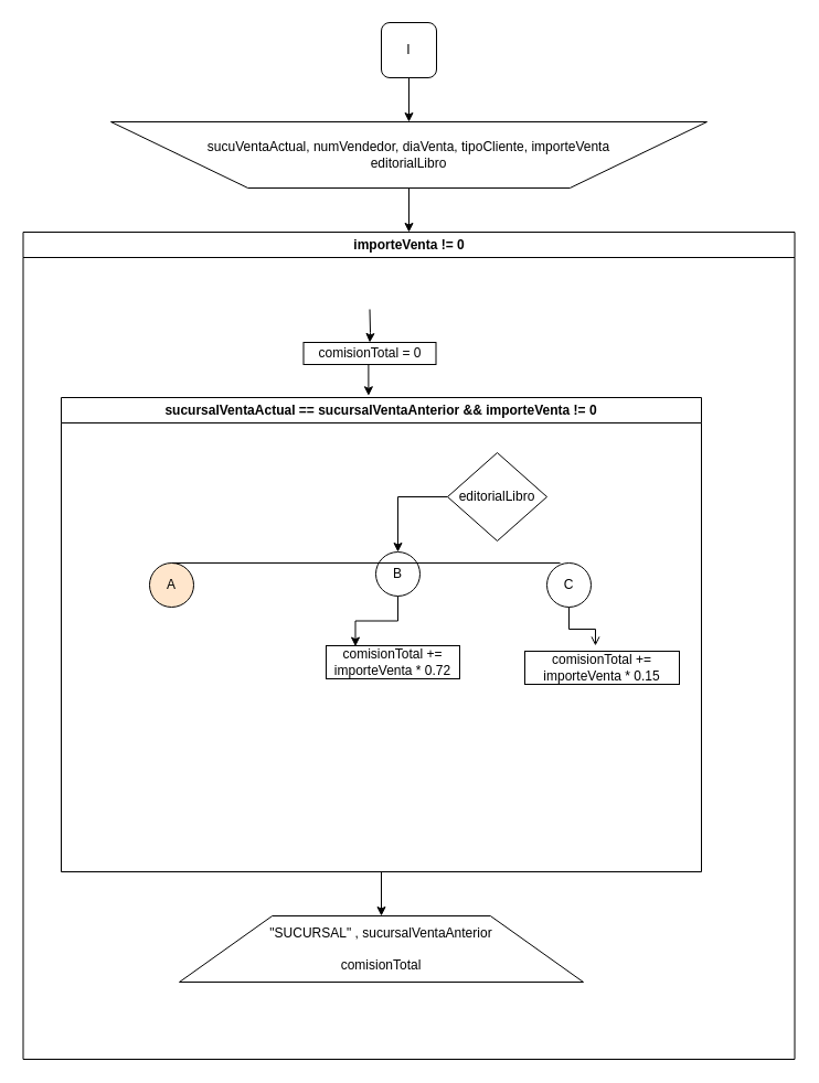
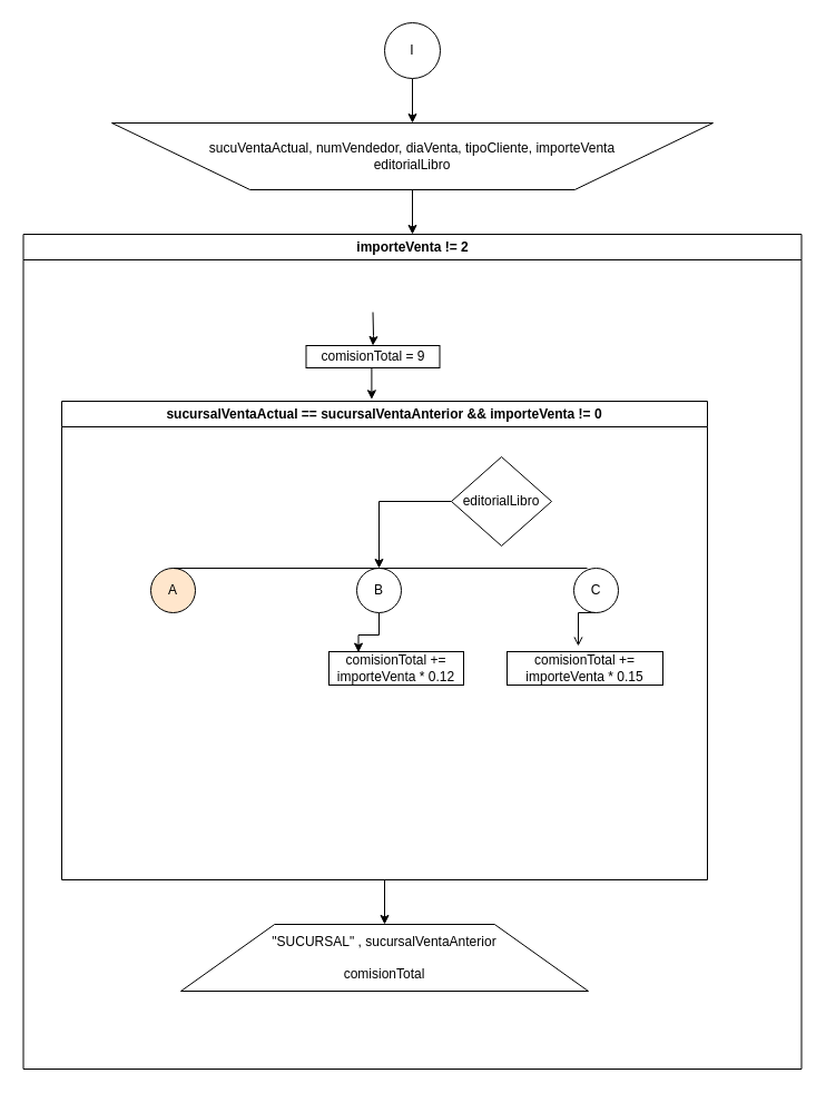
- <mxCell id="3" value="I" style="whiteSpace=wrap;html=1;aspect=fixed;rounded=1;" vertex="1" parent="1"><mxGeometry x="345" y="20" width="50" height="50" as="geometry" /></mxCell>
+ <mxCell id="3" value="I" style="ellipse;whiteSpace=wrap;html=1;aspect=fixed;" vertex="1" parent="1"><mxGeometry x="345" y="20" width="50" height="50" as="geometry" /></mxCell>
- <mxCell id="6" value="importeVenta != 0" style="swimlane;whiteSpace=wrap;html=1;" vertex="1" parent="1"><mxGeometry x="20.5" y="210" width="699" height="750" as="geometry" /></mxCell>
+ <mxCell id="6" value="importeVenta != 2" style="swimlane;whiteSpace=wrap;html=1;" vertex="1" parent="1"><mxGeometry x="20.5" y="210" width="699" height="750" as="geometry" /></mxCell>
- <mxCell id="9" value="comisionTotal = 0" style="rounded=0;whiteSpace=wrap;html=1;" vertex="1" parent="6"><mxGeometry x="254" y="100" width="120" height="20" as="geometry" /></mxCell>
+ <mxCell id="9" value="comisionTotal = 9" style="rounded=0;whiteSpace=wrap;html=1;" vertex="1" parent="6"><mxGeometry x="254" y="100" width="120" height="20" as="geometry" /></mxCell>
- <mxCell id="16" value="B" style="ellipse;whiteSpace=wrap;html=1;aspect=fixed;" vertex="1" parent="11"><mxGeometry x="285" y="140" width="40" height="40" as="geometry" /></mxCell>
+ <mxCell id="16" value="B" style="ellipse;whiteSpace=wrap;html=1;aspect=fixed;" vertex="1" parent="11"><mxGeometry x="265" y="150" width="40" height="40" as="geometry" /></mxCell>
- <mxCell id="18" value="C" style="ellipse;whiteSpace=wrap;html=1;aspect=fixed;" vertex="1" parent="11"><mxGeometry x="440" y="150" width="40" height="40" as="geometry" /></mxCell>
+ <mxCell id="18" value="C" style="ellipse;whiteSpace=wrap;html=1;aspect=fixed;" vertex="1" parent="11"><mxGeometry x="460" y="150" width="40" height="40" as="geometry" /></mxCell>
- <mxCell id="20" value="comisionTotal += importeVenta * 0.72" style="rounded=0;whiteSpace=wrap;html=1;" vertex="1" parent="11"><mxGeometry x="240" y="225" width="121" height="30" as="geometry" /></mxCell>
+ <mxCell id="20" value="comisionTotal += importeVenta * 0.12" style="rounded=0;whiteSpace=wrap;html=1;" vertex="1" parent="11"><mxGeometry x="240" y="225" width="121" height="30" as="geometry" /></mxCell>
- <mxCell id="21" value="comisionTotal += importeVenta * 0.15" style="rounded=0;whiteSpace=wrap;html=1;" vertex="1" parent="11"><mxGeometry x="420" y="230" width="140" height="30" as="geometry" /></mxCell>
+ <mxCell id="21" value="comisionTotal += importeVenta * 0.15" style="rounded=0;whiteSpace=wrap;html=1;" vertex="1" parent="11"><mxGeometry x="400" y="225" width="140" height="30" as="geometry" /></mxCell>
